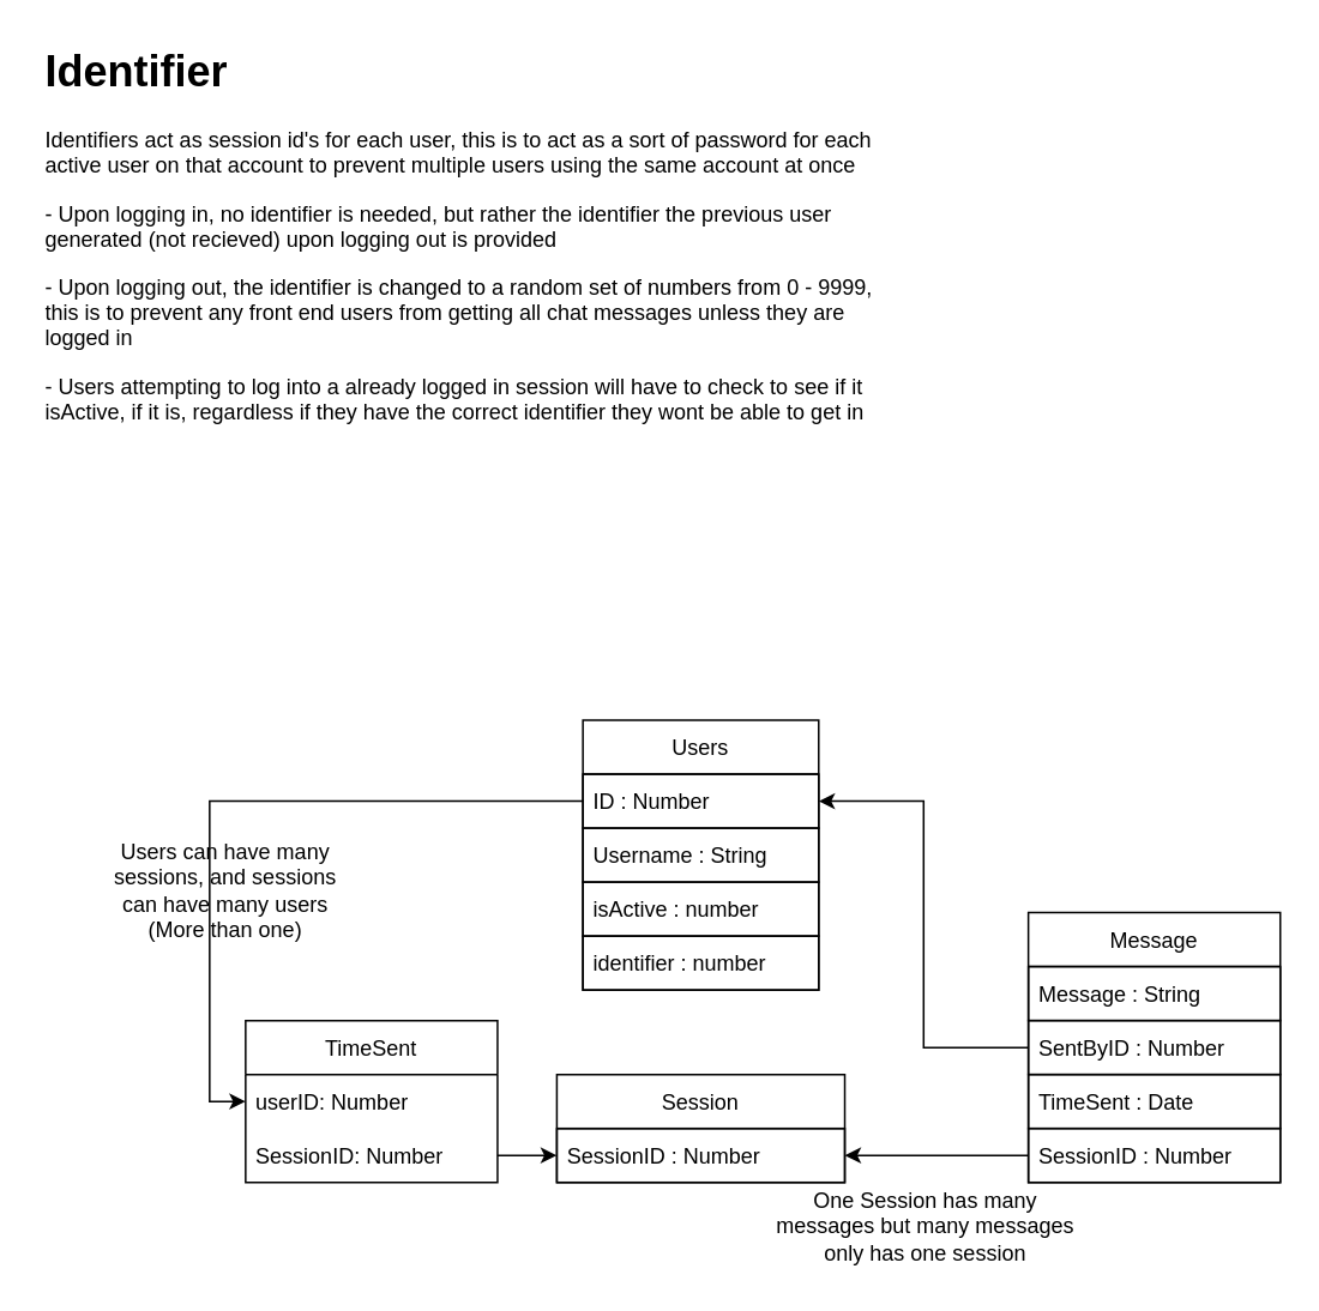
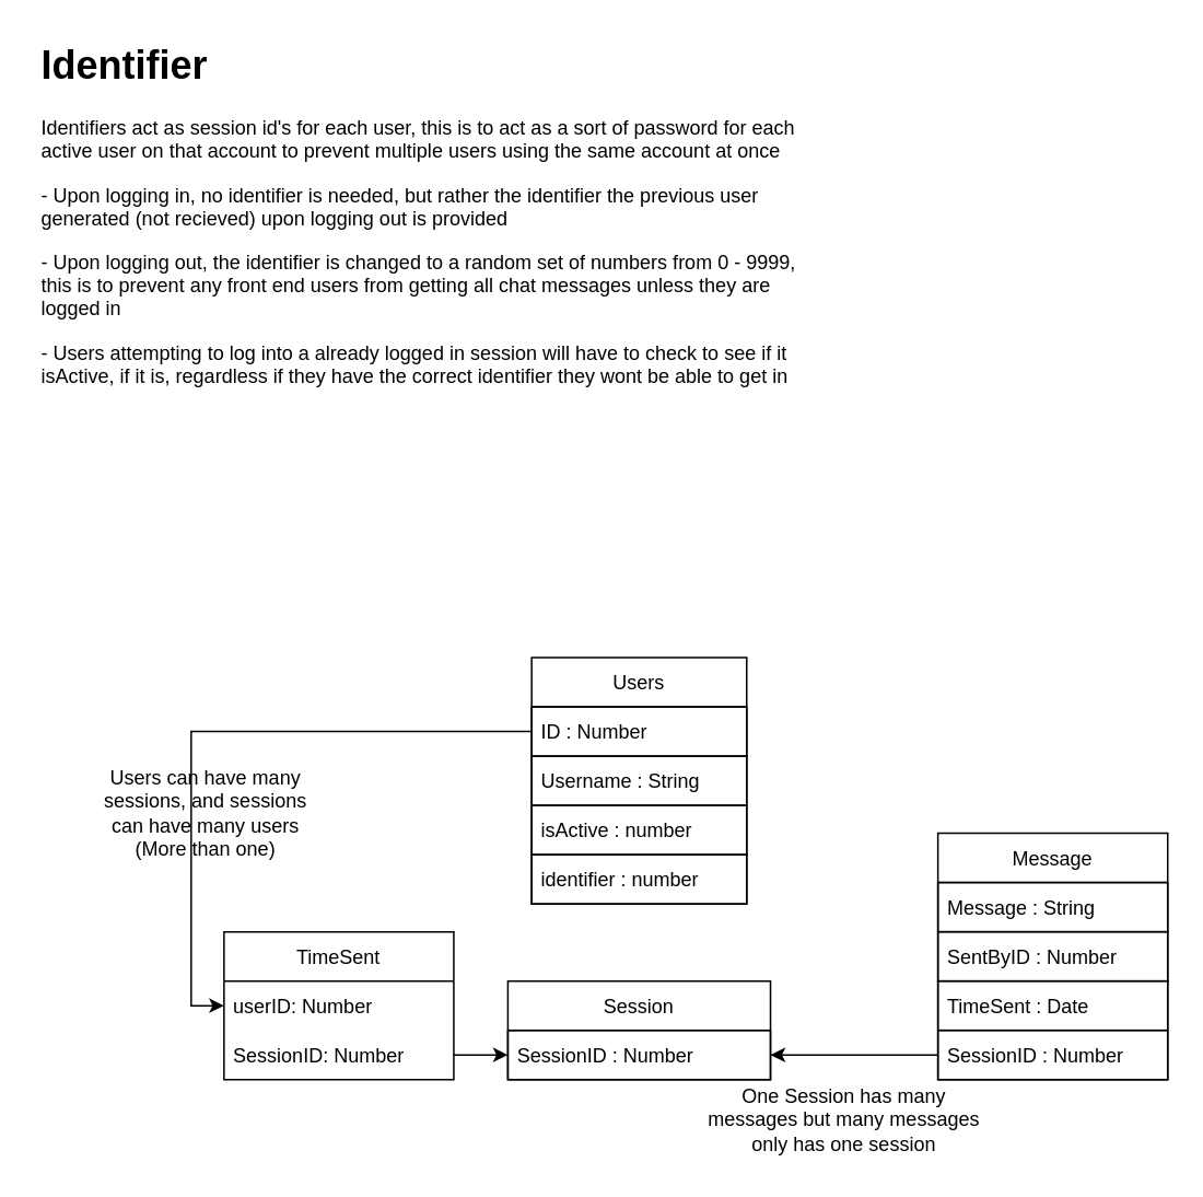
- <mxCell id="21" style="edgeStyle=orthogonalEdgeStyle;rounded=0;orthogonalLoop=1;jettySize=auto;html=1;exitX=0;exitY=0.5;exitDx=0;exitDy=0;entryX=1;entryY=0.5;entryDx=0;entryDy=0;" parent="1" source="9" target="3" edge="1"><mxGeometry relative="1" as="geometry" /></mxCell>
